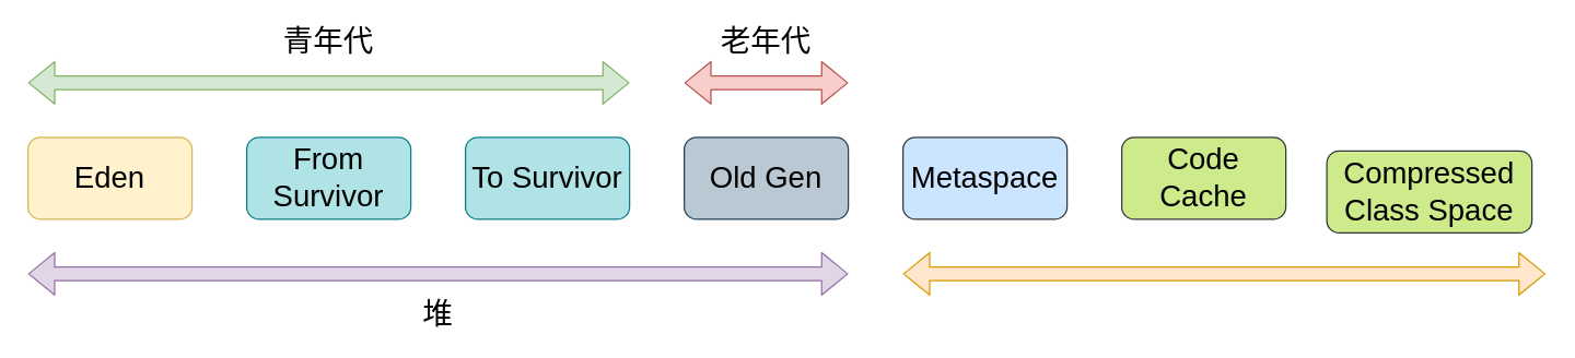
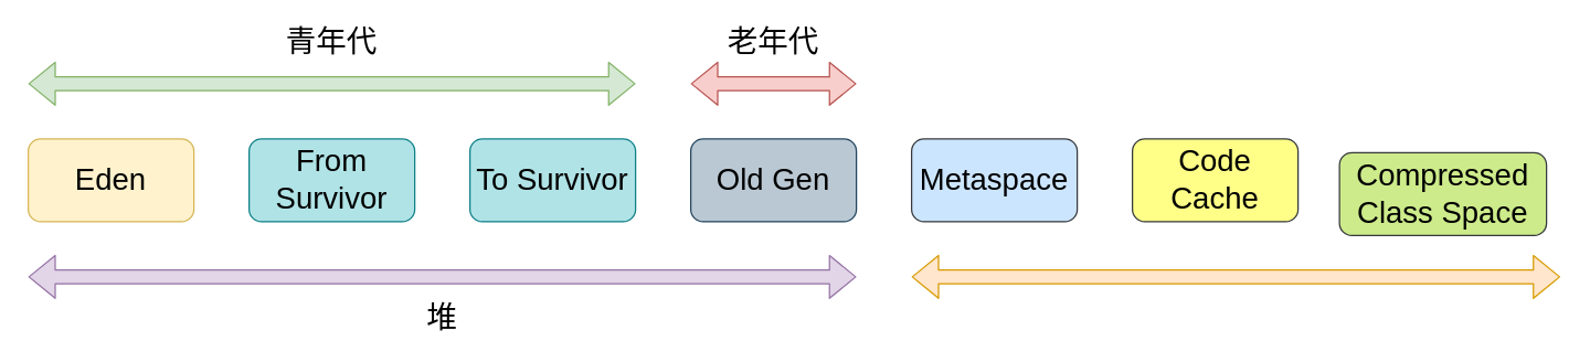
- <mxCell id="7" value="Code&lt;br&gt;Cache" style="rounded=1;whiteSpace=wrap;html=1;fontSize=22;fillColor=#cdeb8b;strokeColor=#36393d;" parent="1" vertex="1"><mxGeometry x="820" y="100" width="120" height="60" as="geometry" /></mxCell>
+ <mxCell id="7" value="Code&lt;br&gt;Cache" style="rounded=1;whiteSpace=wrap;html=1;fontSize=22;fillColor=#ffff88;strokeColor=#36393d;" parent="1" vertex="1"><mxGeometry x="820" y="100" width="120" height="60" as="geometry" /></mxCell>
